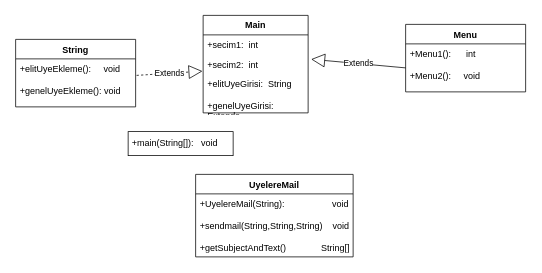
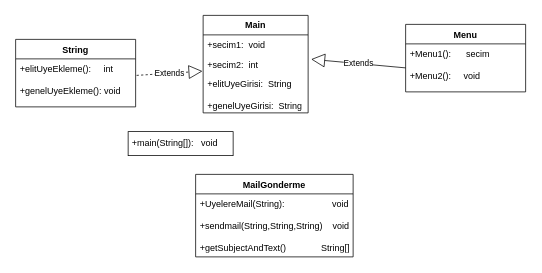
- <mxCell id="6" value="+secim1:&amp;nbsp; int" style="text;strokeColor=none;fillColor=none;align=left;verticalAlign=top;spacingLeft=4;spacingRight=4;overflow=hidden;rotatable=0;points=[[0,0.5],[1,0.5]];portConstraint=eastwest;whiteSpace=wrap;html=1;" vertex="1" parent="5"><mxGeometry y="26" width="140" height="26" as="geometry" /></mxCell>
+ <mxCell id="6" value="+secim1:&amp;nbsp; void" style="text;strokeColor=none;fillColor=none;align=left;verticalAlign=top;spacingLeft=4;spacingRight=4;overflow=hidden;rotatable=0;points=[[0,0.5],[1,0.5]];portConstraint=eastwest;whiteSpace=wrap;html=1;" vertex="1" parent="5"><mxGeometry y="26" width="140" height="26" as="geometry" /></mxCell>
- <mxCell id="3" value="+Menu1():&amp;nbsp; &amp;nbsp; &amp;nbsp; int&lt;br&gt;&lt;br&gt;+Menu2():&amp;nbsp; &amp;nbsp; &amp;nbsp;void" style="text;strokeColor=none;fillColor=none;align=left;verticalAlign=top;spacingLeft=4;spacingRight=4;overflow=hidden;rotatable=0;points=[[0,0.5],[1,0.5]];portConstraint=eastwest;whiteSpace=wrap;html=1;" vertex="1" parent="2"><mxGeometry y="26" width="160" height="64" as="geometry" /></mxCell>
+ <mxCell id="3" value="+Menu1():&amp;nbsp; &amp;nbsp; &amp;nbsp; secim&lt;br&gt;&lt;br&gt;+Menu2():&amp;nbsp; &amp;nbsp; &amp;nbsp;void" style="text;strokeColor=none;fillColor=none;align=left;verticalAlign=top;spacingLeft=4;spacingRight=4;overflow=hidden;rotatable=0;points=[[0,0.5],[1,0.5]];portConstraint=eastwest;whiteSpace=wrap;html=1;" vertex="1" parent="2"><mxGeometry y="26" width="160" height="64" as="geometry" /></mxCell>
- <mxCell id="11" value="+elitUyeEkleme():&amp;nbsp; &amp;nbsp; &amp;nbsp;void&lt;br&gt;&lt;br&gt;+genelUyeEkleme(): void" style="text;strokeColor=none;fillColor=none;align=left;verticalAlign=top;spacingLeft=4;spacingRight=4;overflow=hidden;rotatable=0;points=[[0,0.5],[1,0.5]];portConstraint=eastwest;whiteSpace=wrap;html=1;" vertex="1" parent="10"><mxGeometry y="26" width="160" height="64" as="geometry" /></mxCell>
+ <mxCell id="11" value="+elitUyeEkleme():&amp;nbsp; &amp;nbsp; &amp;nbsp;int&lt;br&gt;&lt;br&gt;+genelUyeEkleme(): void" style="text;strokeColor=none;fillColor=none;align=left;verticalAlign=top;spacingLeft=4;spacingRight=4;overflow=hidden;rotatable=0;points=[[0,0.5],[1,0.5]];portConstraint=eastwest;whiteSpace=wrap;html=1;" vertex="1" parent="10"><mxGeometry y="26" width="160" height="64" as="geometry" /></mxCell>
- <mxCell id="8" value="+elitUyeGirisi:&amp;nbsp; String&lt;br&gt;&lt;br&gt;+genelUyeGirisi:&amp;nbsp; Extends" style="text;strokeColor=none;fillColor=none;align=left;verticalAlign=top;spacingLeft=4;spacingRight=4;overflow=hidden;rotatable=0;points=[[0,0.5],[1,0.5]];portConstraint=eastwest;whiteSpace=wrap;html=1;" vertex="1" parent="5"><mxGeometry y="78" width="140" height="52" as="geometry" /></mxCell>
+ <mxCell id="8" value="+elitUyeGirisi:&amp;nbsp; String&lt;br&gt;&lt;br&gt;+genelUyeGirisi:&amp;nbsp; String" style="text;strokeColor=none;fillColor=none;align=left;verticalAlign=top;spacingLeft=4;spacingRight=4;overflow=hidden;rotatable=0;points=[[0,0.5],[1,0.5]];portConstraint=eastwest;whiteSpace=wrap;html=1;" vertex="1" parent="5"><mxGeometry y="78" width="140" height="52" as="geometry" /></mxCell>
- <mxCell id="13" value="UyelereMail" style="swimlane;fontStyle=1;align=center;verticalAlign=top;childLayout=stackLayout;horizontal=1;startSize=26;horizontalStack=0;resizeParent=1;resizeParentMax=0;resizeLast=0;collapsible=1;marginBottom=0;whiteSpace=wrap;html=1;" vertex="1" parent="1"><mxGeometry x="260" y="232" width="210" height="110" as="geometry" /></mxCell>
+ <mxCell id="13" value="MailGonderme" style="swimlane;fontStyle=1;align=center;verticalAlign=top;childLayout=stackLayout;horizontal=1;startSize=26;horizontalStack=0;resizeParent=1;resizeParentMax=0;resizeLast=0;collapsible=1;marginBottom=0;whiteSpace=wrap;html=1;" vertex="1" parent="1"><mxGeometry x="260" y="232" width="210" height="110" as="geometry" /></mxCell>
